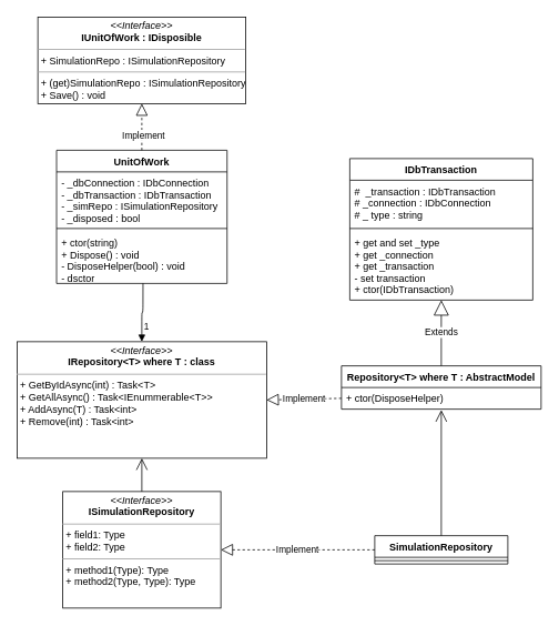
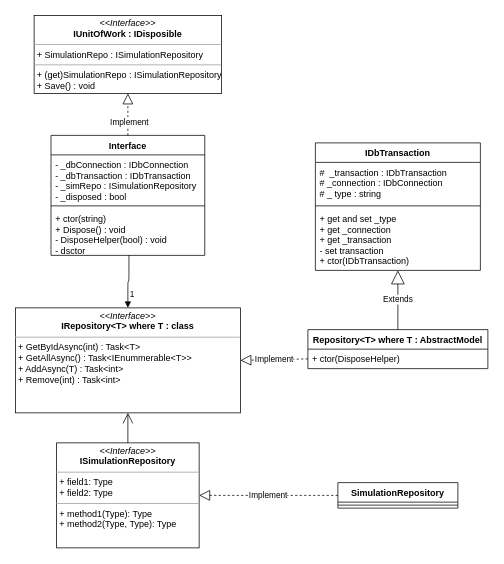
- <mxCell id="17" value="UnitOfWork" style="swimlane;fontStyle=1;align=center;verticalAlign=top;childLayout=stackLayout;horizontal=1;startSize=26;horizontalStack=0;resizeParent=1;resizeParentMax=0;resizeLast=0;collapsible=1;marginBottom=0;" vertex="1" parent="1"><mxGeometry x="67.5" y="180" width="205" height="160" as="geometry" /></mxCell>
+ <mxCell id="17" value="Interface" style="swimlane;fontStyle=1;align=center;verticalAlign=top;childLayout=stackLayout;horizontal=1;startSize=26;horizontalStack=0;resizeParent=1;resizeParentMax=0;resizeLast=0;collapsible=1;marginBottom=0;" vertex="1" parent="1"><mxGeometry x="67.5" y="180" width="205" height="160" as="geometry" /></mxCell>
- <mxCell id="11" value="" style="endArrow=open;endFill=1;endSize=12;html=1;entryX=0.5;entryY=1.038;entryDx=0;entryDy=0;exitX=0.5;exitY=0;exitDx=0;exitDy=0;entryPerimeter=0;" parent="1" source="7" target="3" edge="1"><mxGeometry width="160" relative="1" as="geometry"><mxPoint x="310" y="720" as="sourcePoint" /><mxPoint x="470" y="720" as="targetPoint" /></mxGeometry></mxCell>
